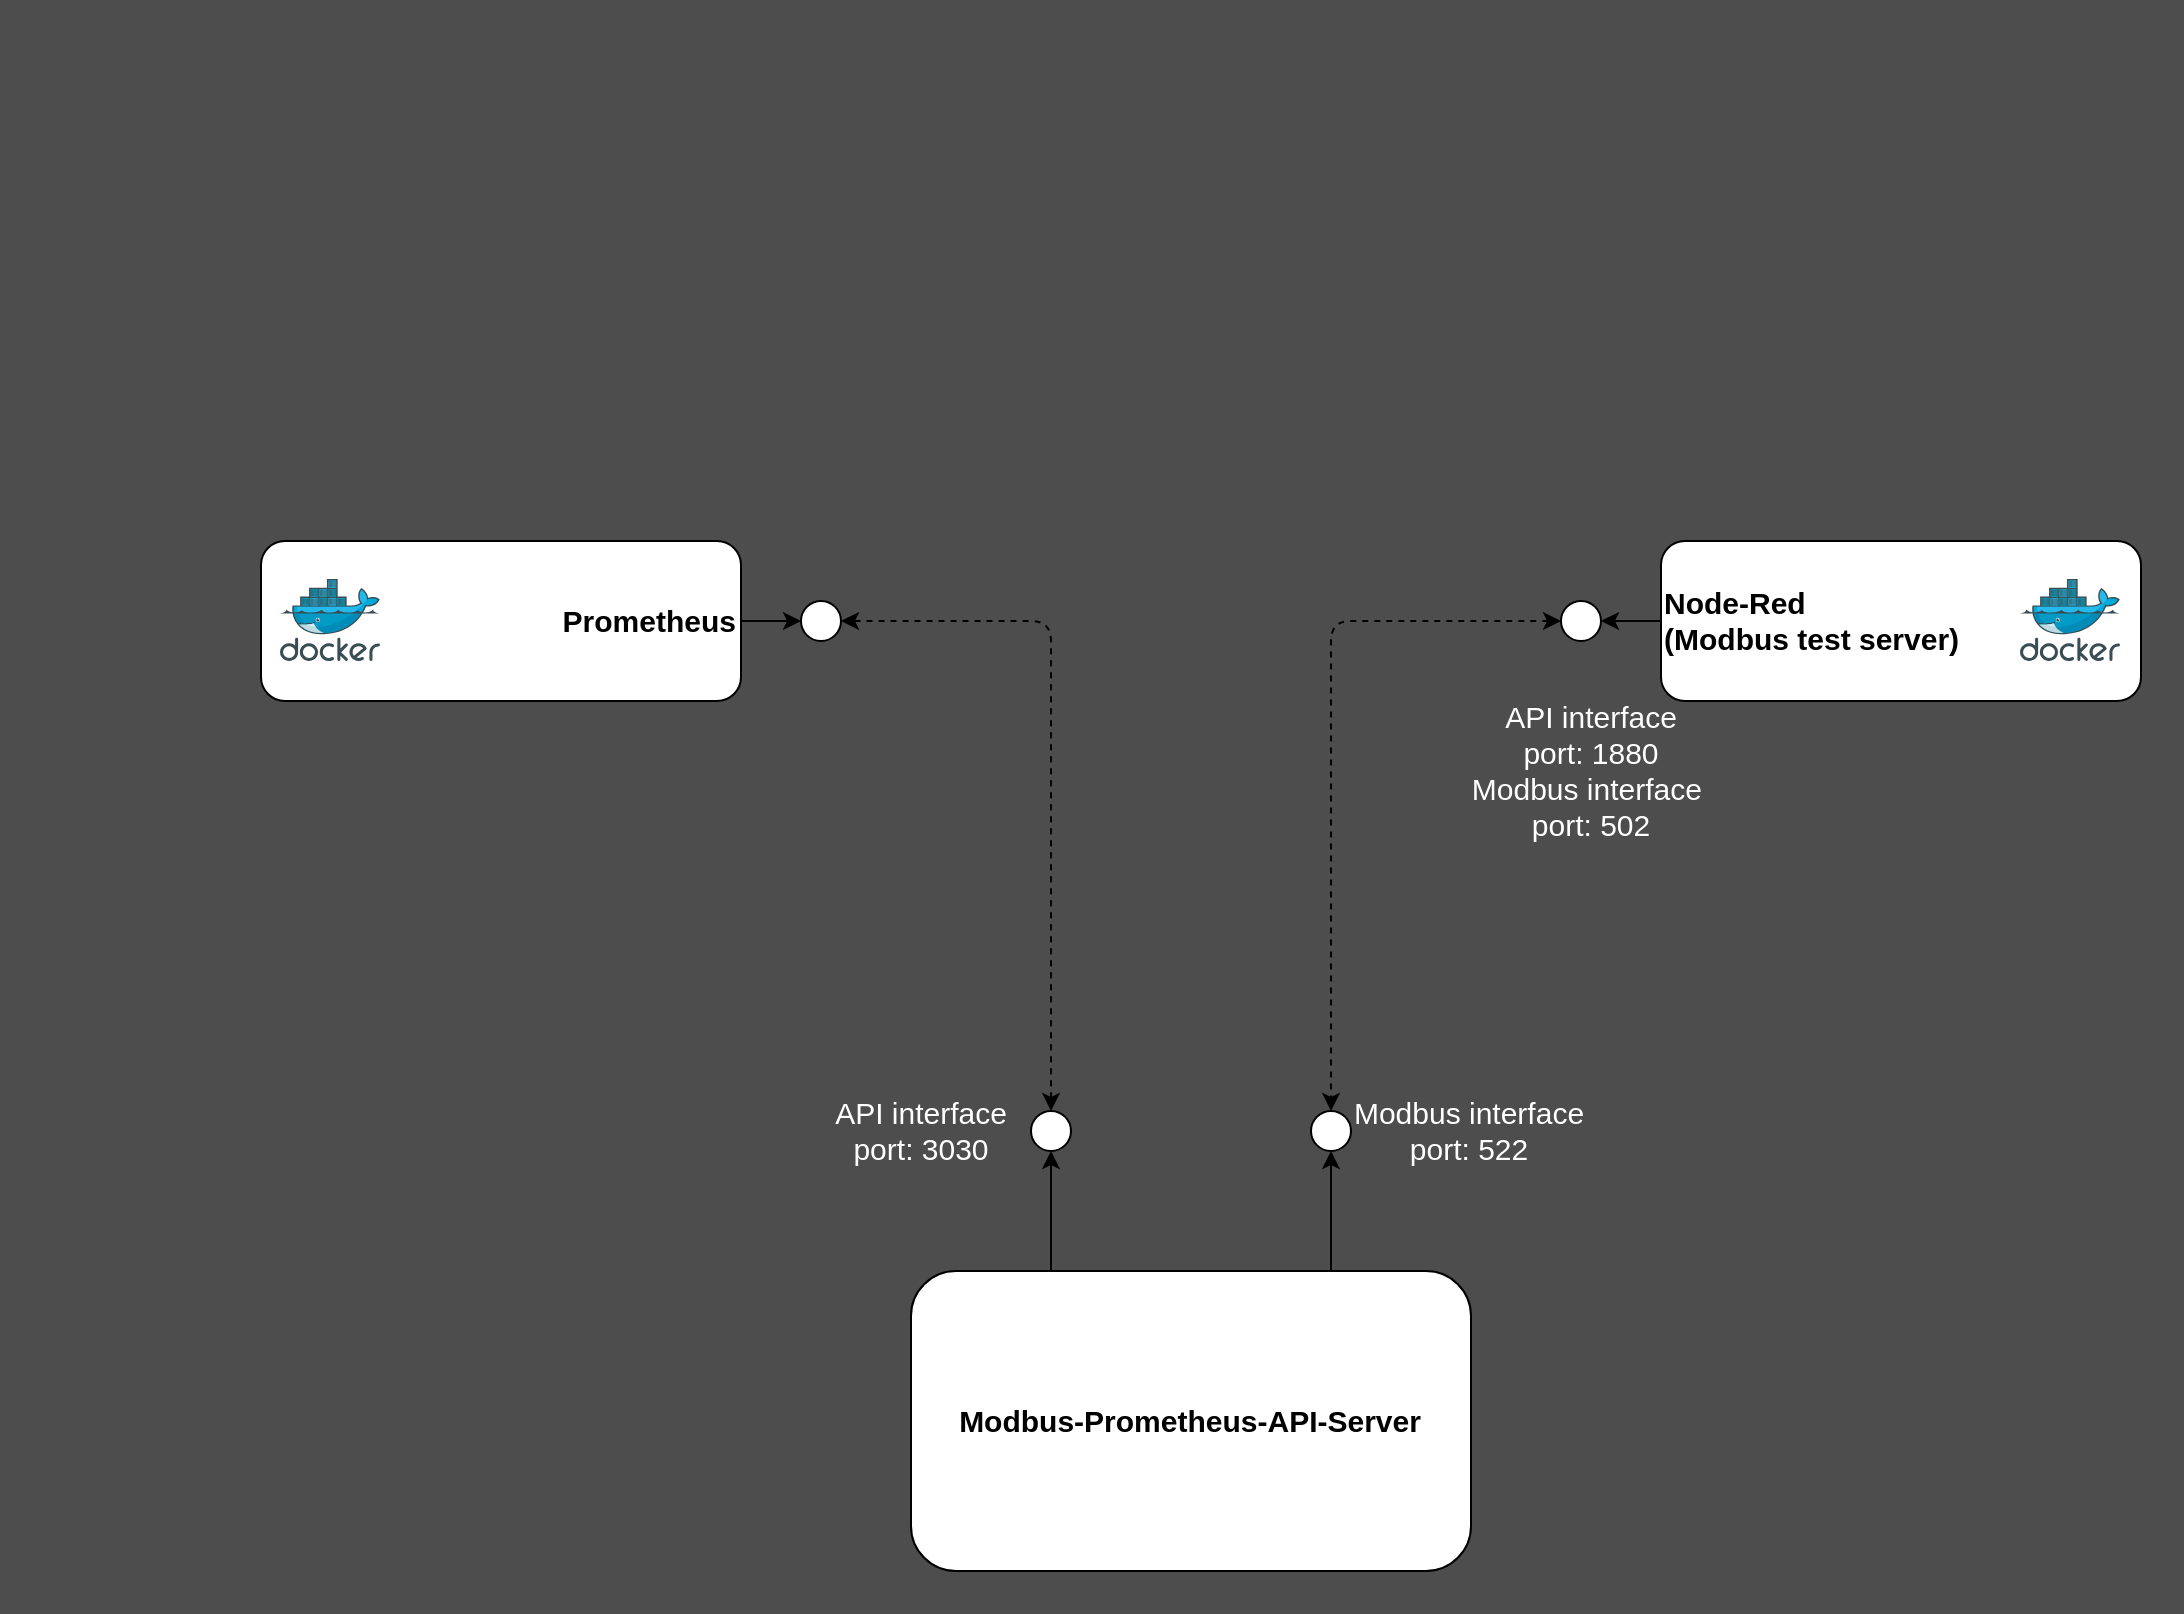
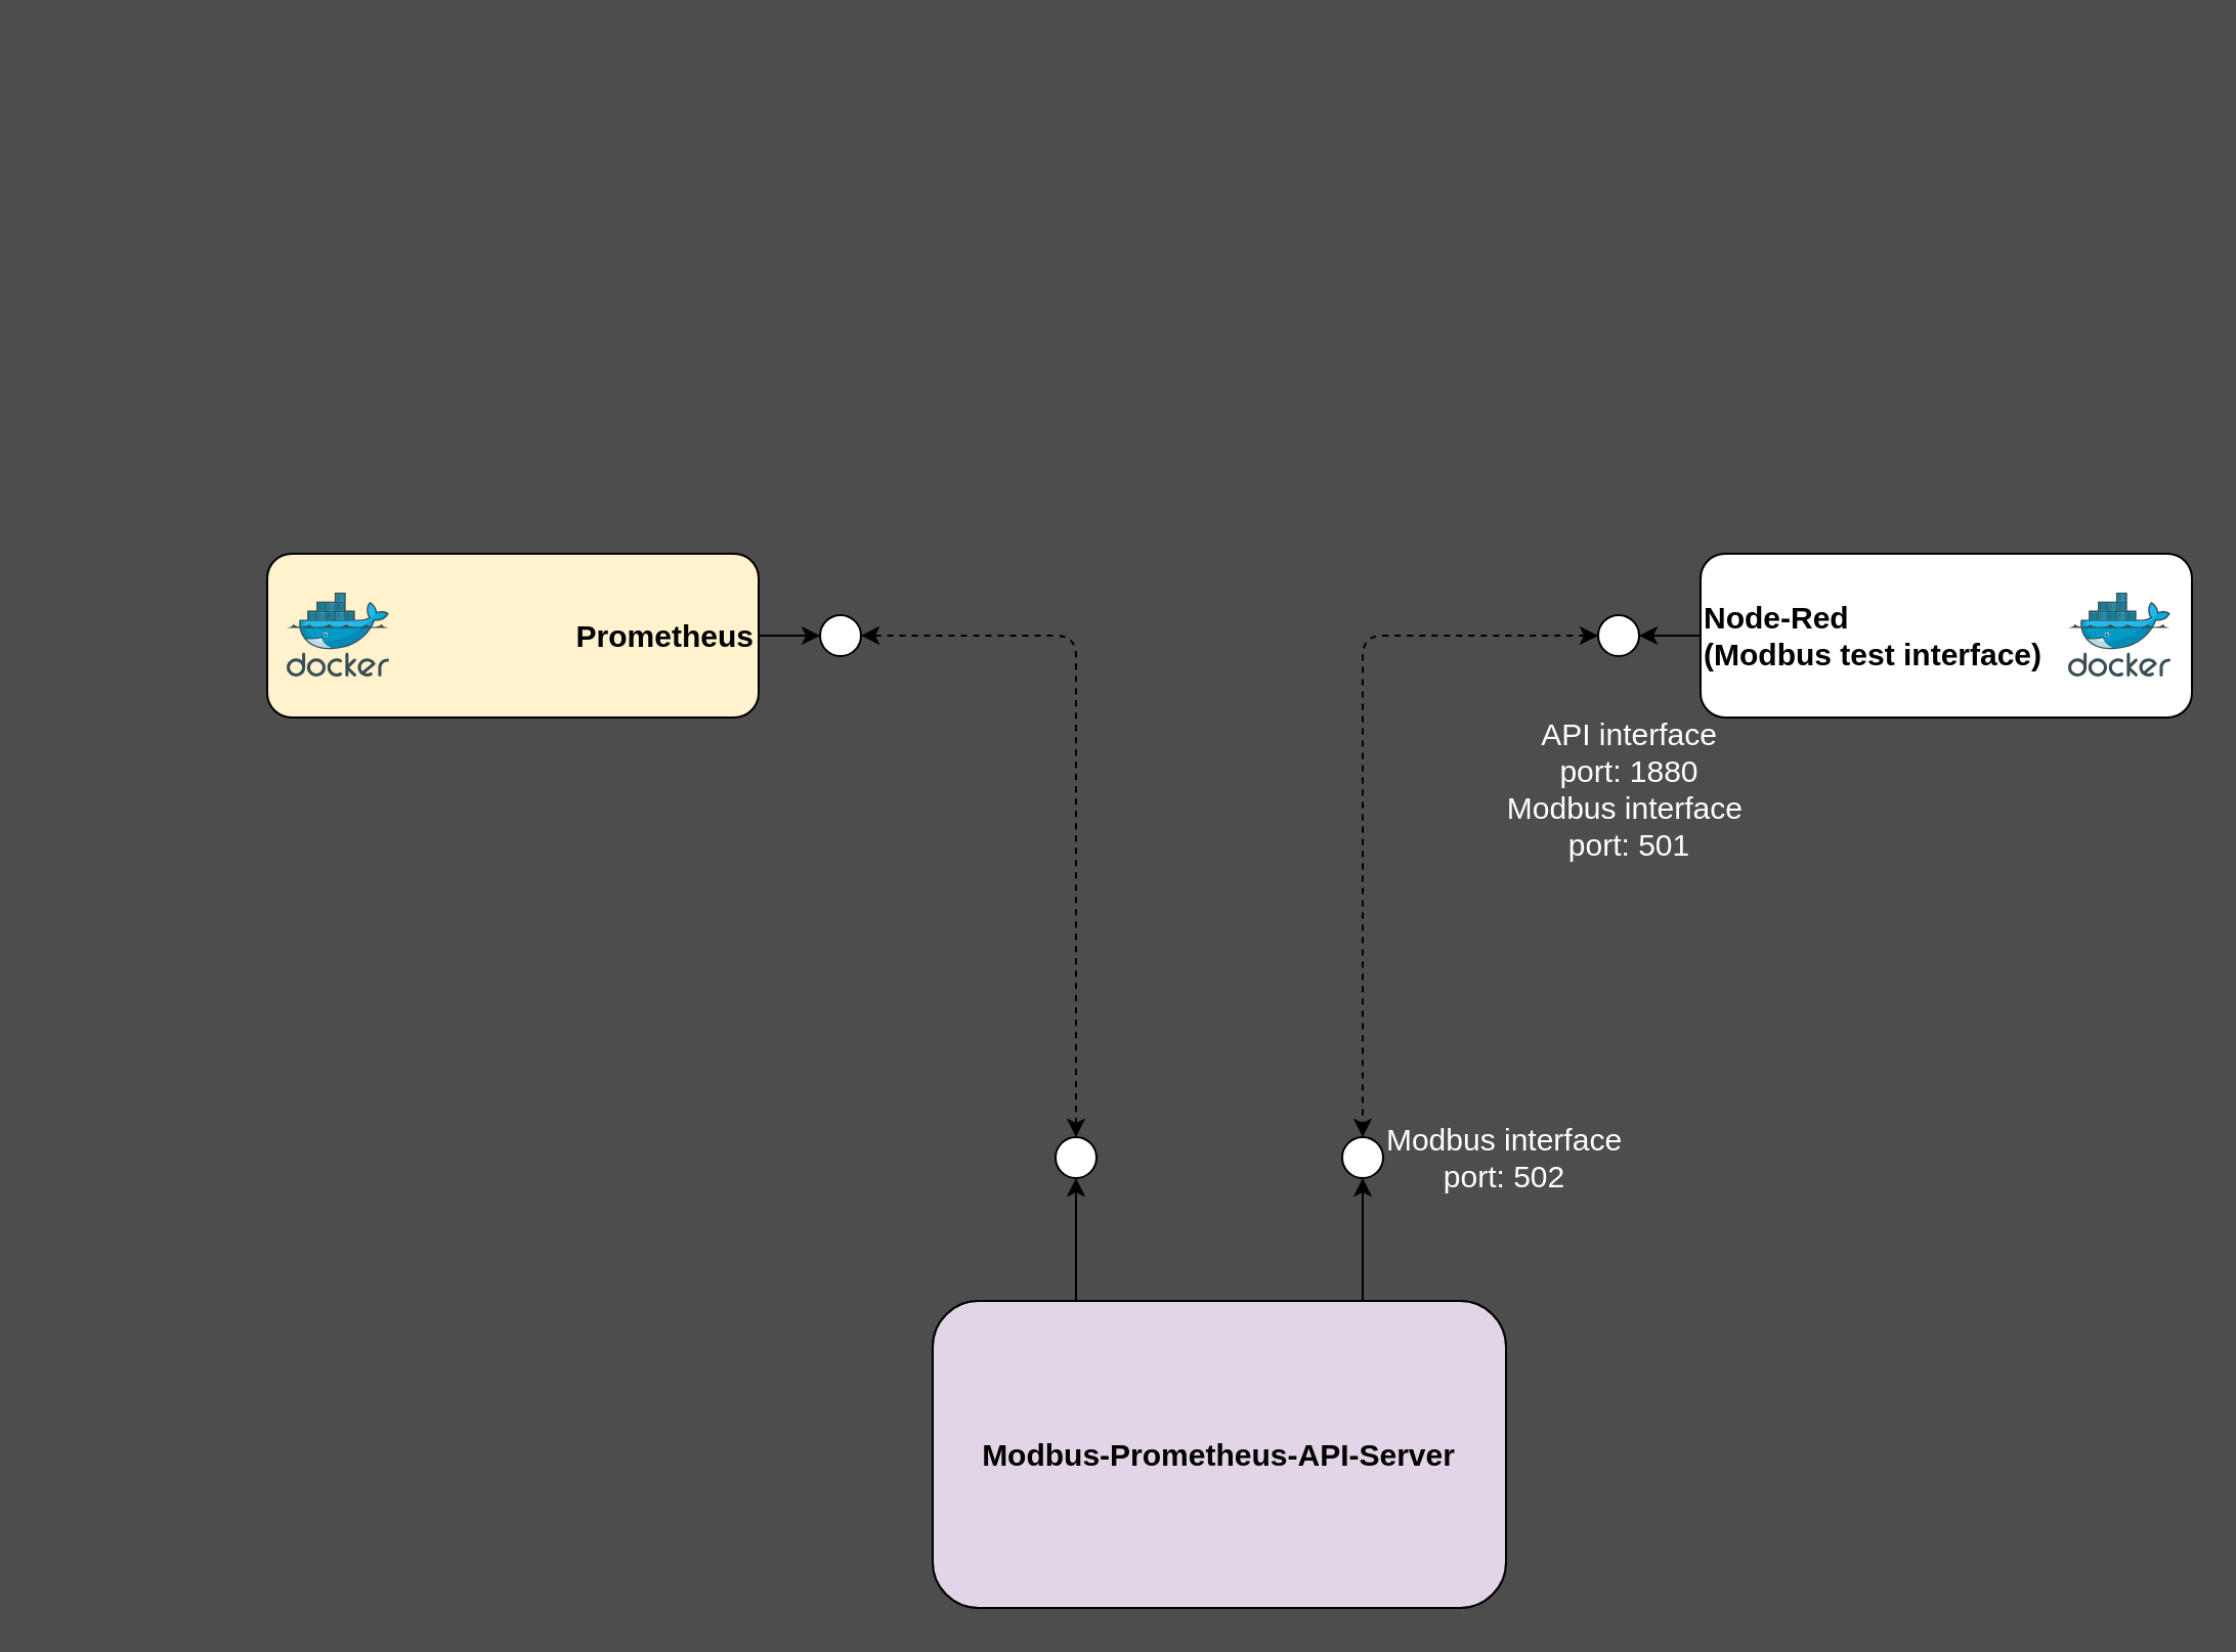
- <mxCell id="18" value="&lt;font style=&quot;font-size: 15px;&quot;&gt;&lt;b&gt;Prometheus&lt;/b&gt;&lt;/font&gt;" style="rounded=1;whiteSpace=wrap;html=1;align=right;fontColor=#000000;" parent="17" vertex="1"><mxGeometry width="240" height="80" as="geometry" /></mxCell>
+ <mxCell id="18" value="&lt;font style=&quot;font-size: 15px;&quot;&gt;&lt;b&gt;Prometheus&lt;/b&gt;&lt;/font&gt;" style="rounded=1;whiteSpace=wrap;html=1;align=right;fontColor=#000000;fillColor=#fff2cc;" parent="17" vertex="1"><mxGeometry width="240" height="80" as="geometry" /></mxCell>
- <mxCell id="12" value="&lt;font style=&quot;font-size: 15px;&quot;&gt;&lt;b&gt;Node-Red&lt;br&gt;(Modbus test server)&lt;br&gt;&lt;/b&gt;&lt;/font&gt;" style="rounded=1;whiteSpace=wrap;html=1;align=left;fontColor=#000000;" parent="11" vertex="1"><mxGeometry x="105" width="240" height="80" as="geometry" /></mxCell>
+ <mxCell id="12" value="&lt;font style=&quot;font-size: 15px;&quot;&gt;&lt;b&gt;Node-Red&lt;br&gt;(Modbus test interface)&lt;br&gt;&lt;/b&gt;&lt;/font&gt;" style="rounded=1;whiteSpace=wrap;html=1;align=left;fontColor=#000000;" parent="11" vertex="1"><mxGeometry x="105" width="240" height="80" as="geometry" /></mxCell>
- <mxCell id="16" value="API interface&lt;br&gt;port: 1880&lt;br&gt;Modbus interface&amp;nbsp;&lt;br&gt;port: 502" style="text;html=1;align=center;verticalAlign=middle;resizable=0;points=[];autosize=1;strokeColor=none;fillColor=none;fontSize=15;fontColor=#FFFFFF;" parent="11" vertex="1"><mxGeometry y="70" width="140" height="90" as="geometry" /></mxCell>
+ <mxCell id="16" value="API interface&lt;br&gt;port: 1880&lt;br&gt;Modbus interface&amp;nbsp;&lt;br&gt;port: 501" style="text;html=1;align=center;verticalAlign=middle;resizable=0;points=[];autosize=1;strokeColor=none;fillColor=none;fontSize=15;fontColor=#FFFFFF;" parent="11" vertex="1"><mxGeometry y="70" width="140" height="90" as="geometry" /></mxCell>
- <mxCell id="8" value="API interface&lt;br&gt;port: 3030" style="text;html=1;align=center;verticalAlign=middle;resizable=0;points=[];autosize=1;strokeColor=none;fillColor=none;fontSize=15;fontColor=#FFFFFF;" parent="1" vertex="1"><mxGeometry x="405" y="540" width="110" height="50" as="geometry" /></mxCell>
- <mxCell id="10" value="Modbus interface&lt;br&gt;port: 522" style="text;html=1;align=center;verticalAlign=middle;resizable=0;points=[];autosize=1;strokeColor=none;fillColor=none;fontSize=15;fontColor=#FFFFFF;" parent="1" vertex="1"><mxGeometry x="664" y="540" width="140" height="50" as="geometry" /></mxCell>
+ <mxCell id="10" value="Modbus interface&lt;br&gt;port: 502" style="text;html=1;align=center;verticalAlign=middle;resizable=0;points=[];autosize=1;strokeColor=none;fillColor=none;fontSize=15;fontColor=#FFFFFF;" parent="1" vertex="1"><mxGeometry x="664" y="540" width="140" height="50" as="geometry" /></mxCell>
- <mxCell id="4" value="&lt;font style=&quot;font-size: 15px;&quot;&gt;&lt;b&gt;Modbus-Prometheus-API-Server&lt;/b&gt;&lt;/font&gt;" style="rounded=1;whiteSpace=wrap;html=1;fontColor=#000000;" parent="1" vertex="1"><mxGeometry x="455" y="635" width="280" height="150" as="geometry" /></mxCell>
+ <mxCell id="4" value="&lt;font style=&quot;font-size: 15px;&quot;&gt;&lt;b&gt;Modbus-Prometheus-API-Server&lt;/b&gt;&lt;/font&gt;" style="rounded=1;whiteSpace=wrap;html=1;fontColor=#000000;fillColor=#e1d5e7;" parent="1" vertex="1"><mxGeometry x="455" y="635" width="280" height="150" as="geometry" /></mxCell>
